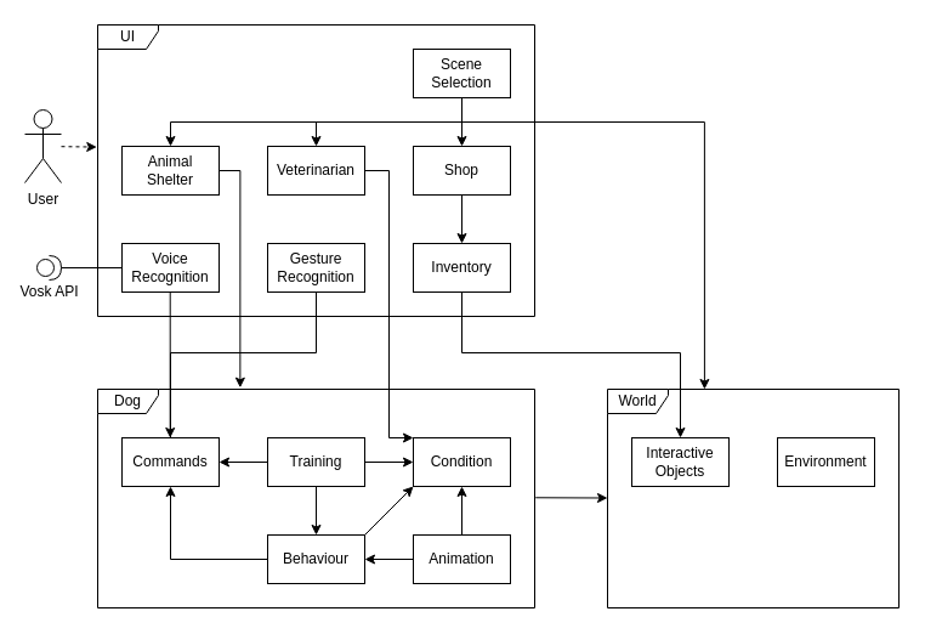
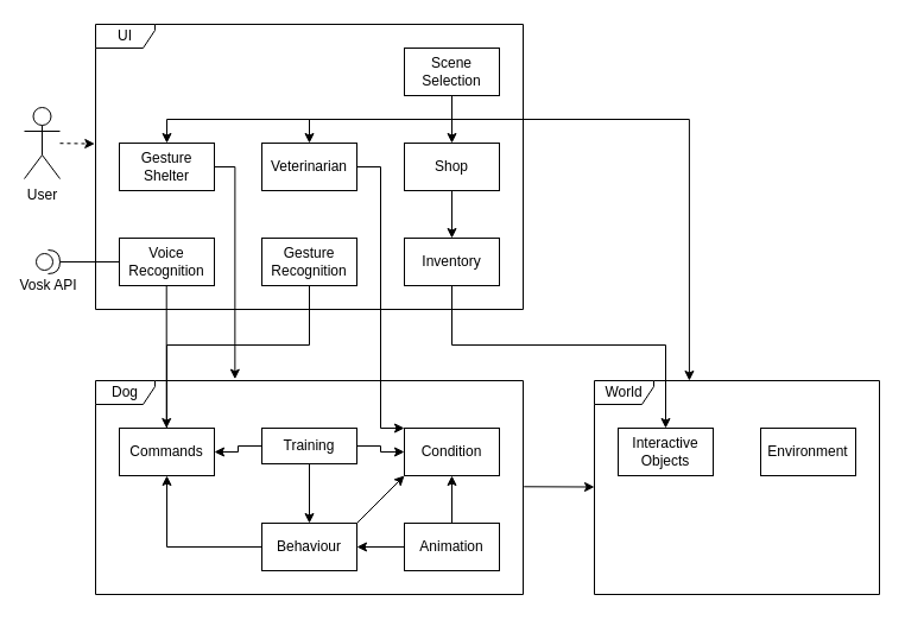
- <mxCell id="28" value="Animal&lt;div&gt;Shelter&lt;/div&gt;" style="rounded=0;whiteSpace=wrap;html=1;" parent="1" vertex="1"><mxGeometry x="100" y="120" width="80" height="40" as="geometry" /></mxCell>
+ <mxCell id="28" value="Gesture&lt;div&gt;Shelter&lt;/div&gt;" style="rounded=0;whiteSpace=wrap;html=1;" parent="1" vertex="1"><mxGeometry x="100" y="120" width="80" height="40" as="geometry" /></mxCell>
- <mxCell id="13" value="Training" style="rounded=0;whiteSpace=wrap;html=1;" parent="1" vertex="1"><mxGeometry x="220" y="360" width="80" height="40" as="geometry" /></mxCell>
+ <mxCell id="13" value="Training" style="rounded=0;whiteSpace=wrap;html=1;" parent="1" vertex="1"><mxGeometry x="220" y="360" width="80" height="30" as="geometry" /></mxCell>
